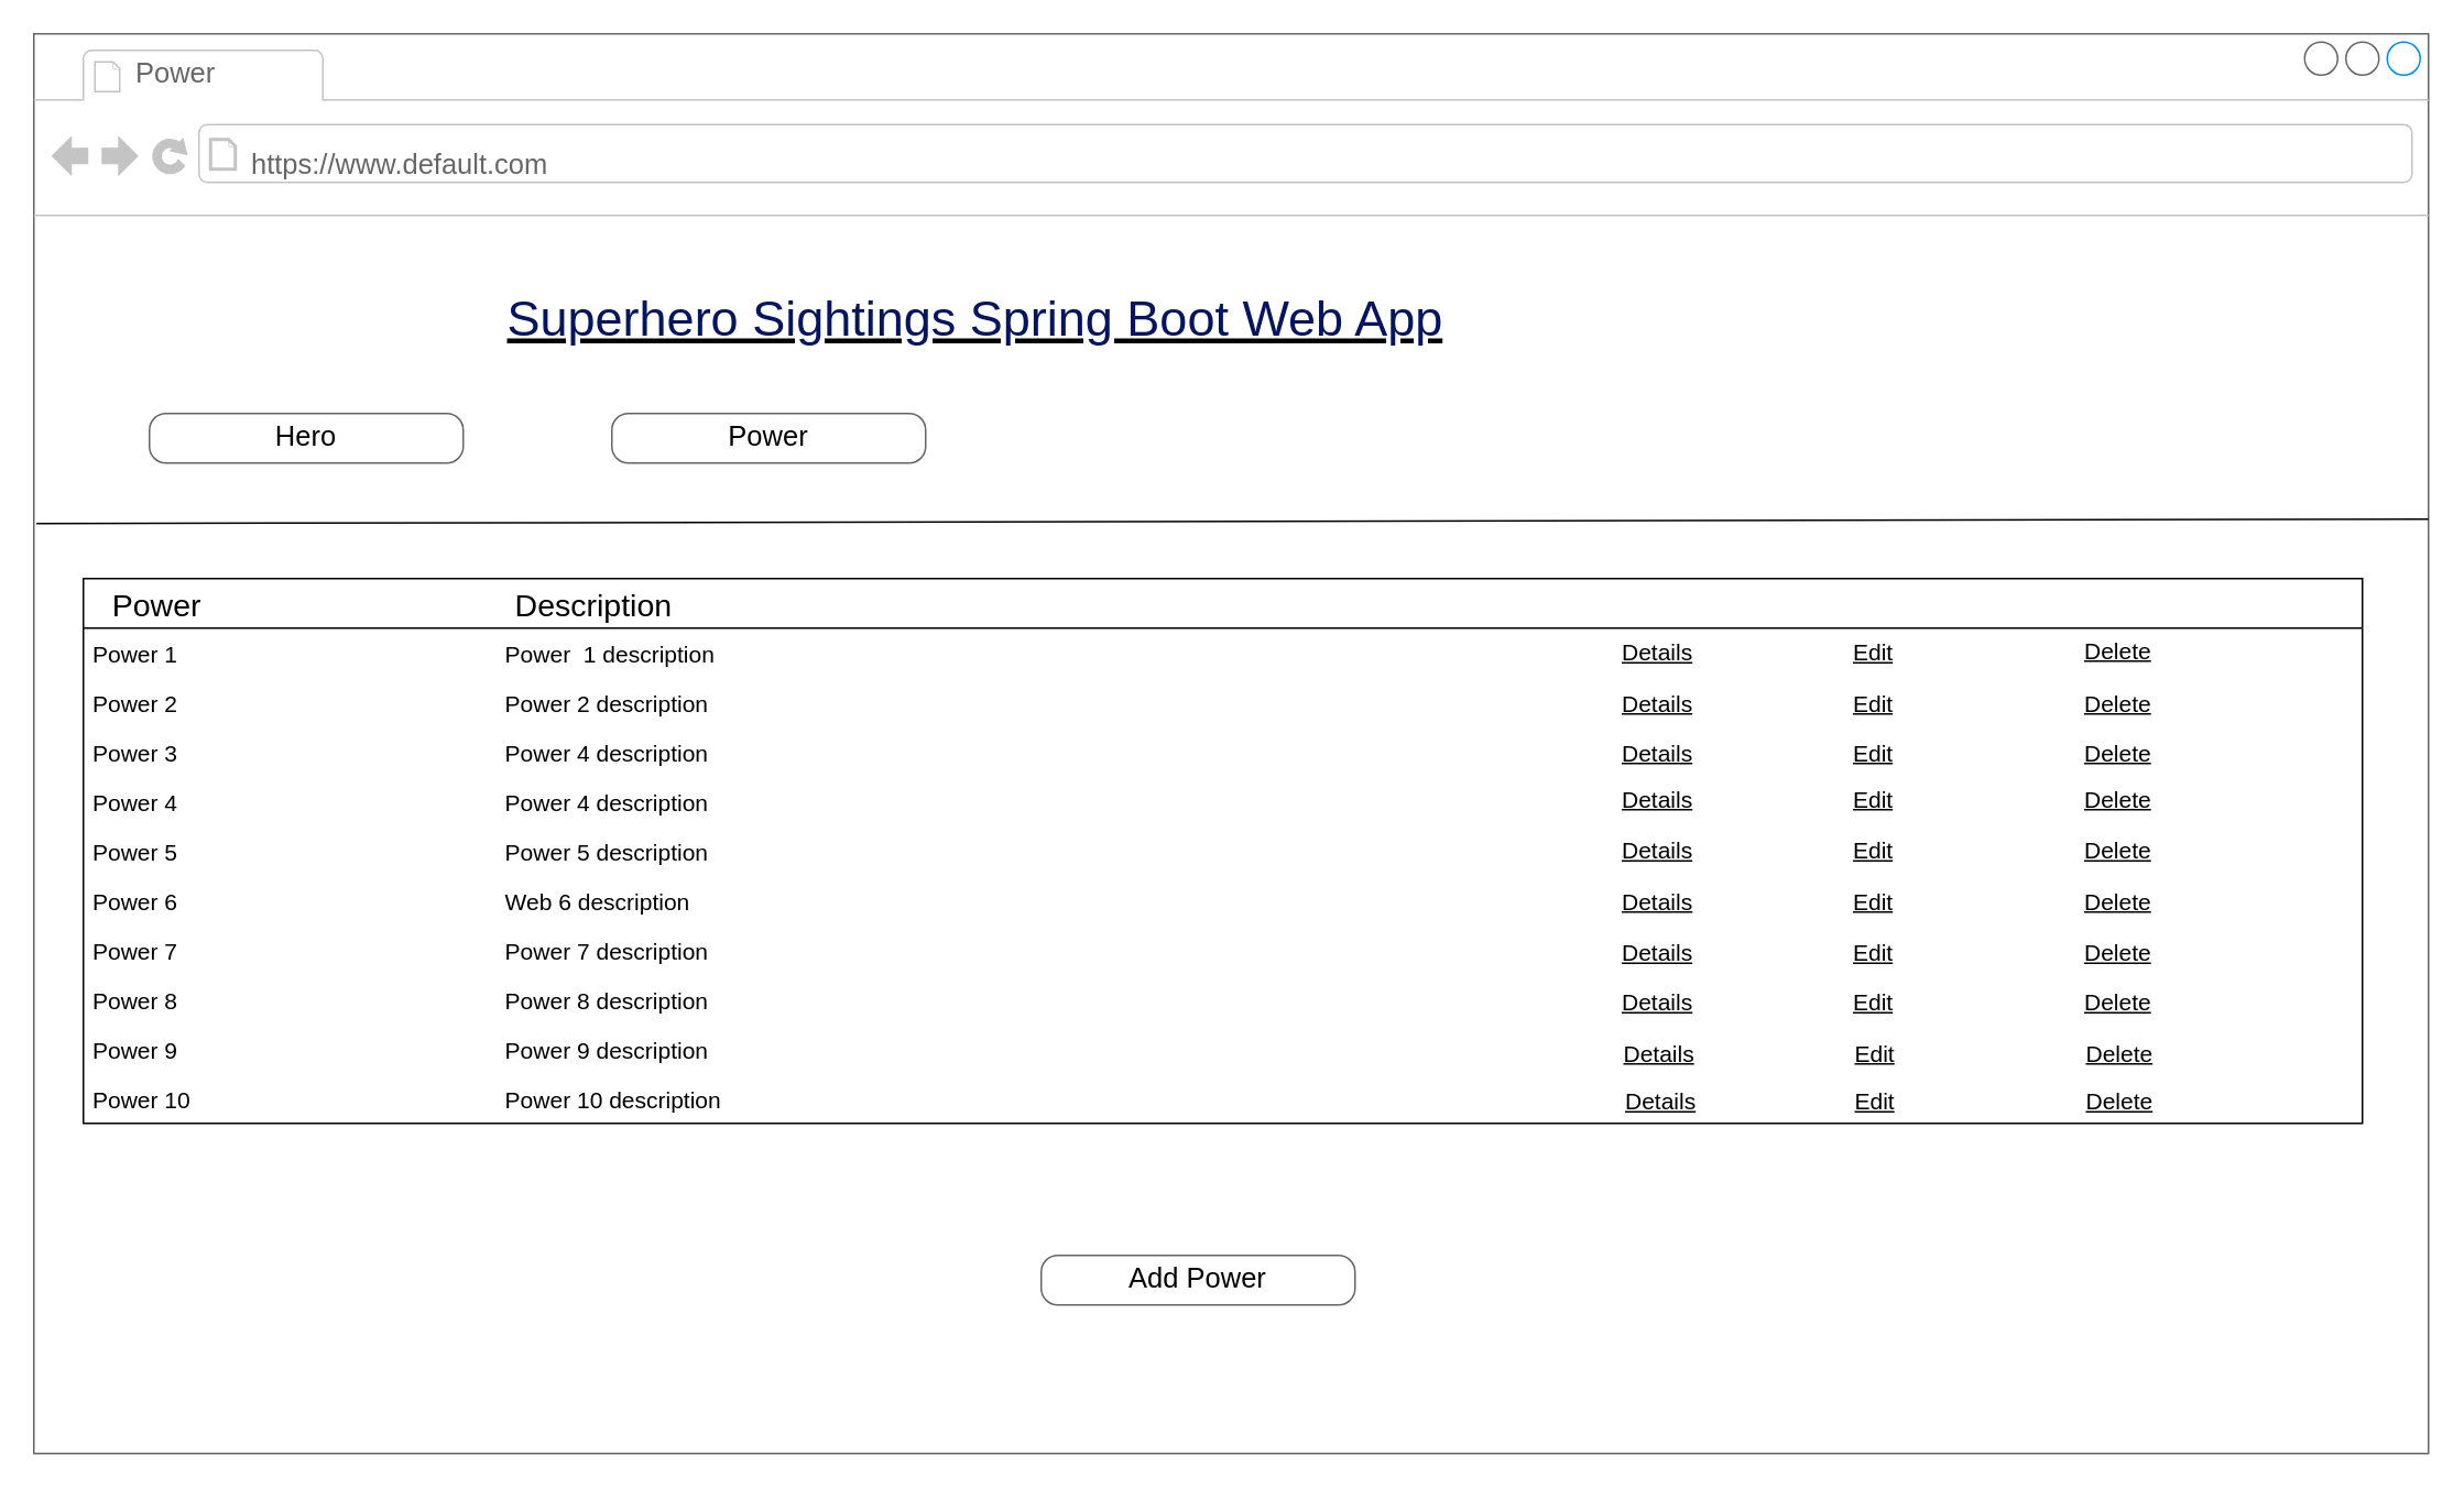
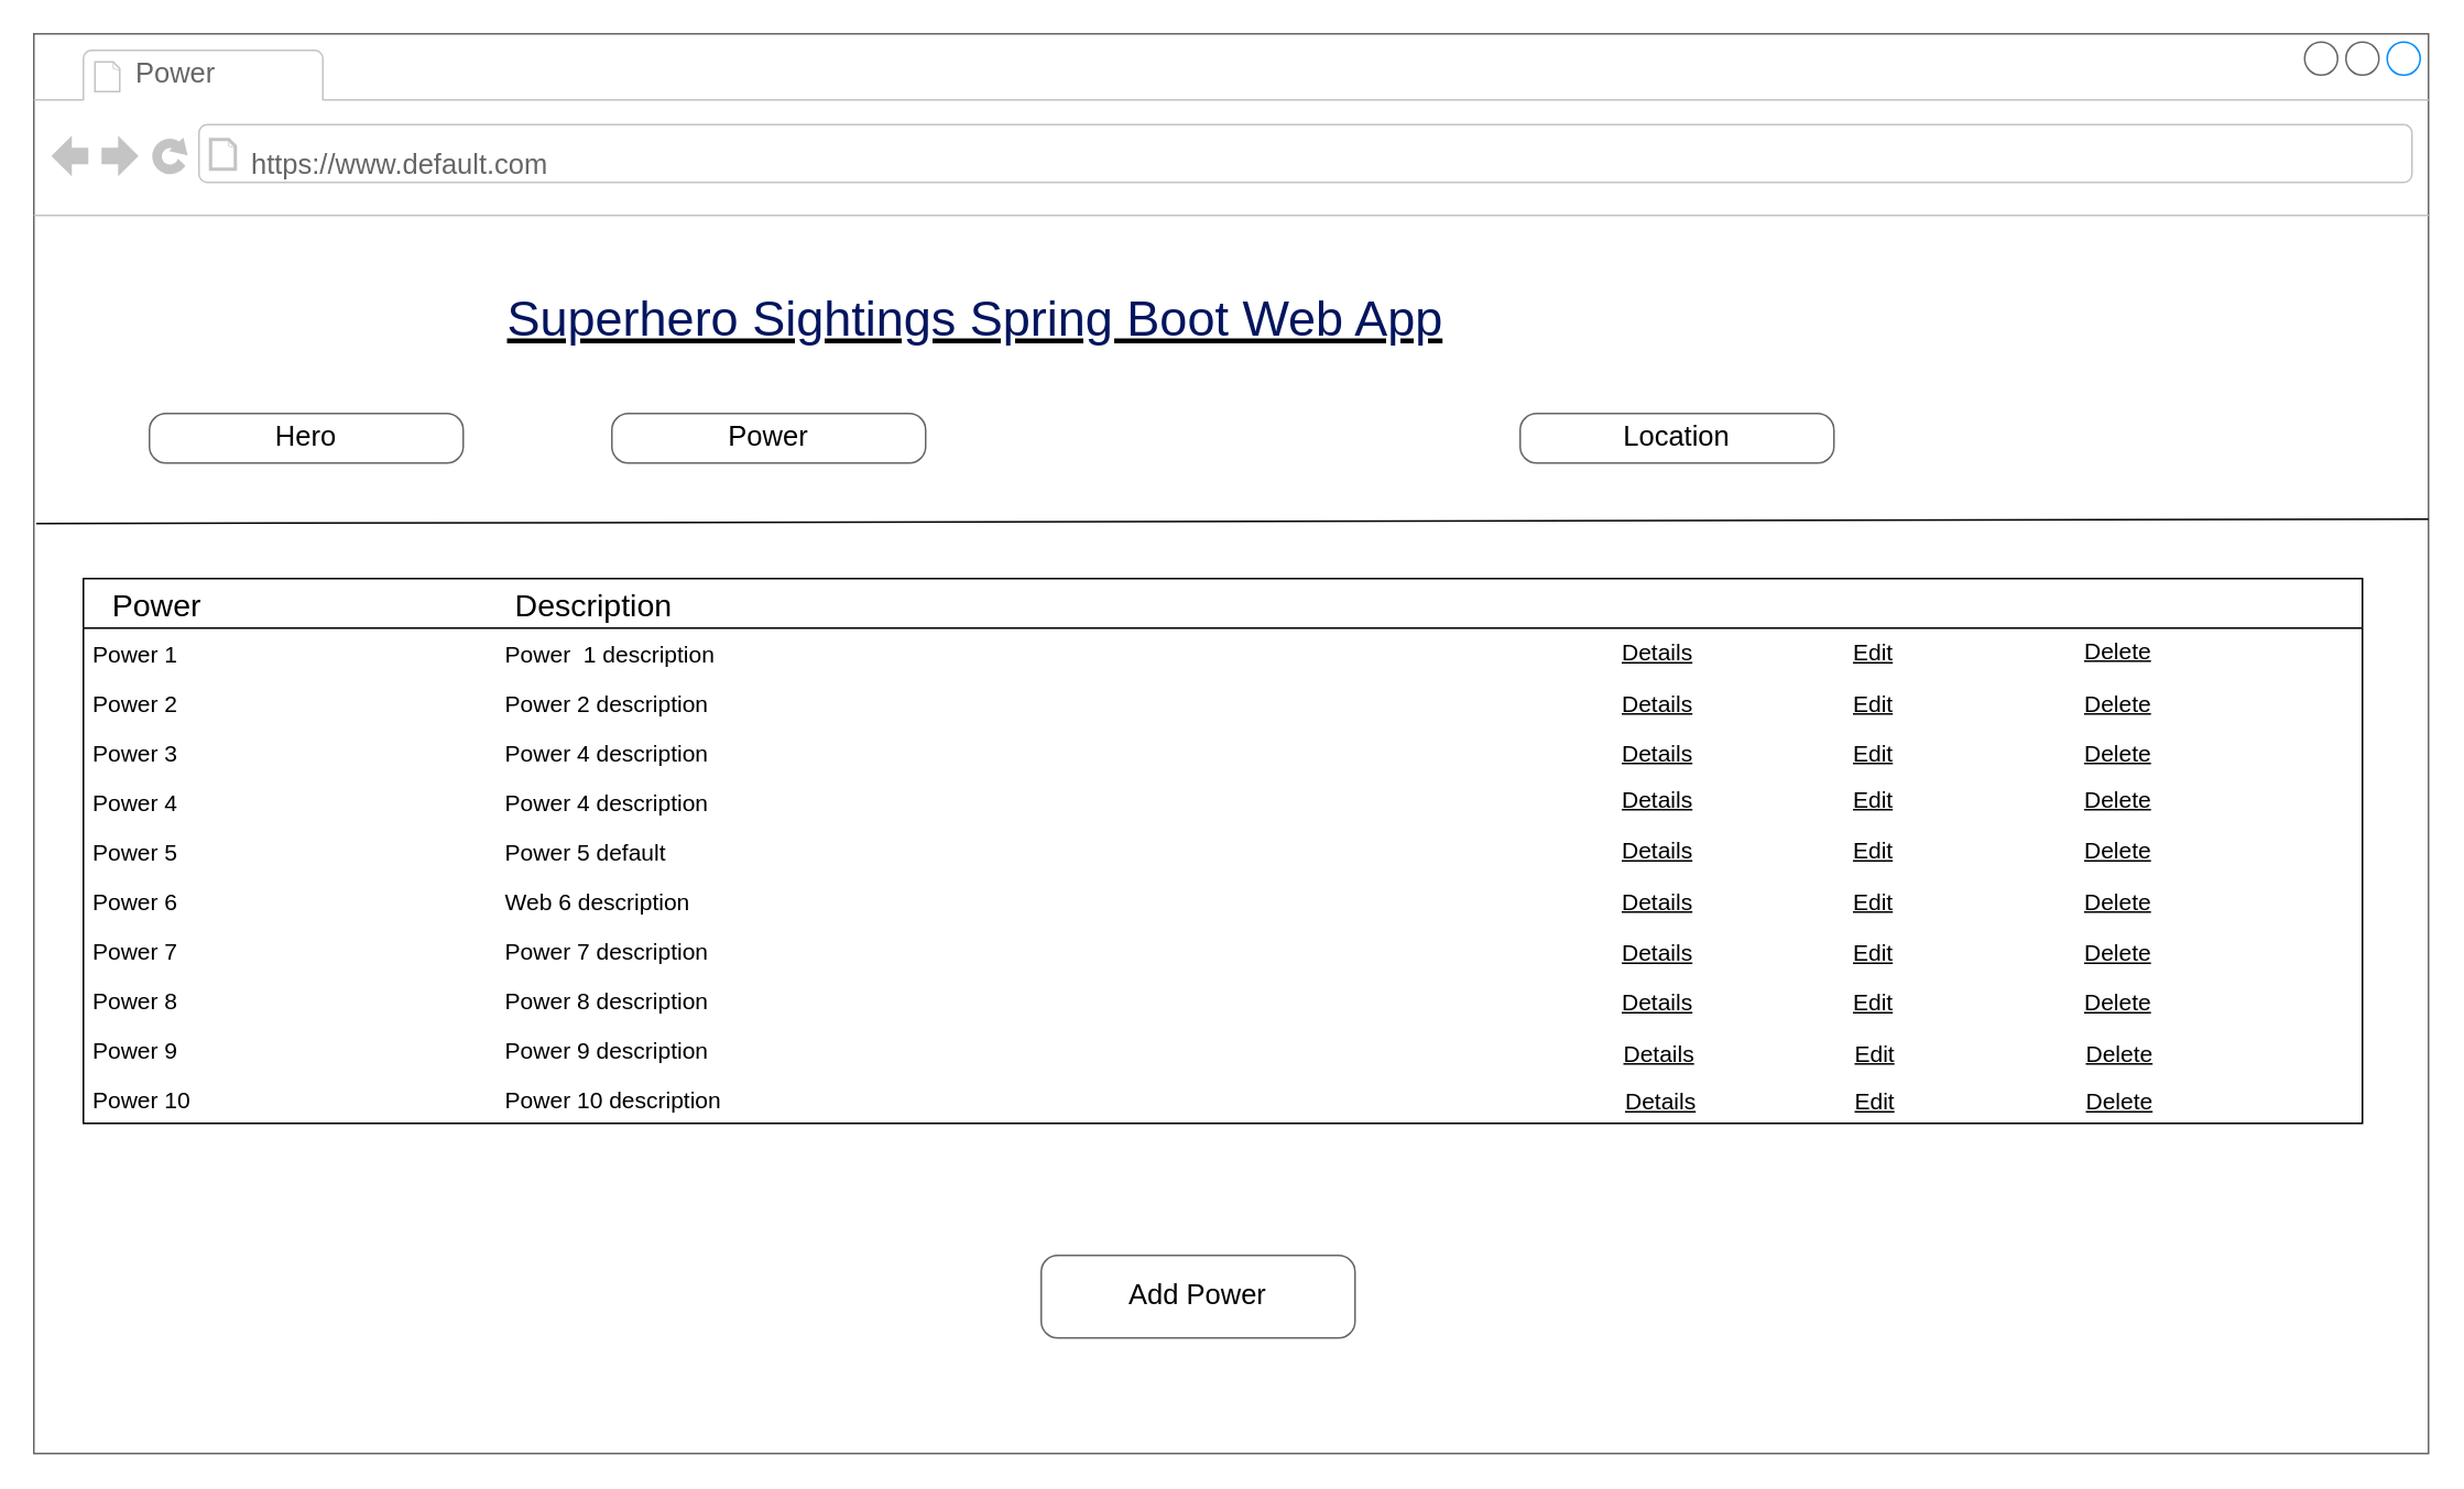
+ <mxCell id="9" value="Location" style="strokeWidth=1;shadow=0;dashed=0;align=center;html=1;shape=mxgraph.mockup.buttons.button;strokeColor=#666666;mainText=;buttonStyle=round;fontSize=17;fontStyle=0;fillColor=none;whiteSpace=wrap;rounded=0;labelBackgroundColor=none;" parent="6" vertex="1"><mxGeometry x="830" width="190" height="30" as="geometry" /></mxCell>
- <mxCell id="15" value="Power 5                                                   Power 5 description                                                                               " style="text;strokeColor=none;fillColor=none;align=left;verticalAlign=middle;spacingLeft=4;spacingRight=4;overflow=hidden;points=[[0,0.5],[1,0.5]];portConstraint=eastwest;rotatable=0;fontSize=14;fontStyle=0" parent="10" vertex="1"><mxGeometry y="150" width="1380" height="30" as="geometry" /></mxCell>
+ <mxCell id="15" value="Power 5                                                   Power 5 default                                                                               " style="text;strokeColor=none;fillColor=none;align=left;verticalAlign=middle;spacingLeft=4;spacingRight=4;overflow=hidden;points=[[0,0.5],[1,0.5]];portConstraint=eastwest;rotatable=0;fontSize=14;fontStyle=0" parent="10" vertex="1"><mxGeometry y="150" width="1380" height="30" as="geometry" /></mxCell>
- <mxCell id="31" value="Add Power" style="strokeWidth=1;shadow=0;dashed=0;align=center;html=1;shape=mxgraph.mockup.buttons.button;strokeColor=#666666;mainText=;buttonStyle=round;fontSize=17;fontStyle=0;fillColor=none;whiteSpace=wrap;rounded=0;labelBackgroundColor=none;" parent="2" vertex="1"><mxGeometry x="610" y="740" width="190" height="30" as="geometry" /></mxCell>
+ <mxCell id="31" value="Add Power" style="strokeWidth=1;shadow=0;dashed=0;align=center;html=1;shape=mxgraph.mockup.buttons.button;strokeColor=#666666;mainText=;buttonStyle=round;fontSize=17;fontStyle=0;fillColor=none;whiteSpace=wrap;rounded=0;labelBackgroundColor=none;" parent="2" vertex="1"><mxGeometry x="610" y="740" width="190" height="50" as="geometry" /></mxCell>
